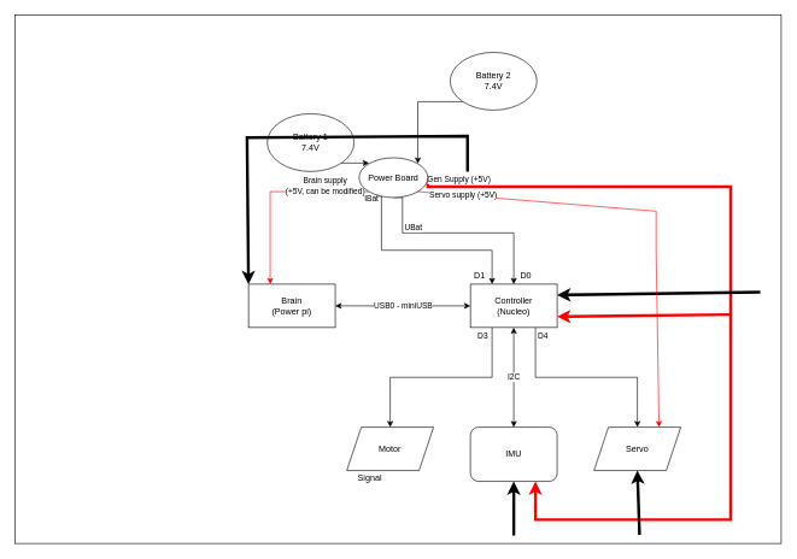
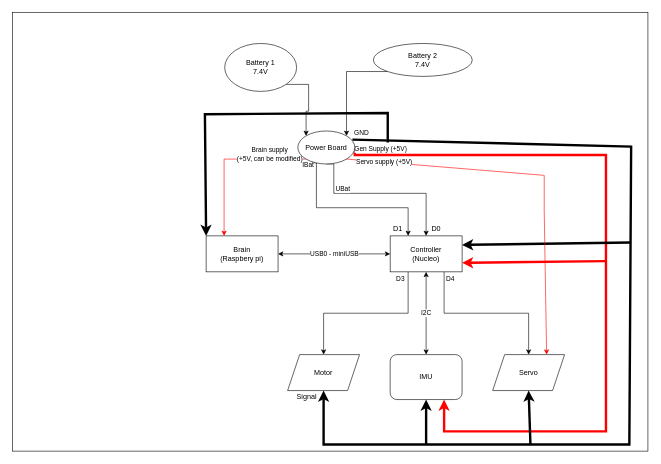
- <mxCell id="20" value="&lt;div&gt;Battery 2&lt;/div&gt;&lt;div&gt;7.4V&lt;br&gt;&lt;/div&gt;" style="ellipse;whiteSpace=wrap;html=1;" vertex="1" parent="1"><mxGeometry x="622" y="72" width="120" height="80" as="geometry" /></mxCell>
+ <mxCell id="20" value="&lt;div&gt;Battery 2&lt;/div&gt;&lt;div&gt;7.4V&lt;br&gt;&lt;/div&gt;" style="ellipse;whiteSpace=wrap;html=1;" vertex="1" parent="1"><mxGeometry x="622" y="72" width="165" height="55" as="geometry" /></mxCell>
- <mxCell id="18" value="&lt;div&gt;Battery 1&lt;/div&gt;&lt;div&gt;7.4V&lt;br&gt;&lt;/div&gt;" style="ellipse;whiteSpace=wrap;html=1;" vertex="1" parent="1"><mxGeometry x="369" y="157" width="120" height="80" as="geometry" /></mxCell>
+ <mxCell id="18" value="&lt;div&gt;Battery 1&lt;/div&gt;&lt;div&gt;7.4V&lt;br&gt;&lt;/div&gt;" style="ellipse;whiteSpace=wrap;html=1;" vertex="1" parent="1"><mxGeometry x="374" y="72" width="120" height="80" as="geometry" /></mxCell>
- <mxCell id="3" value="&lt;div&gt;Brain&lt;/div&gt;&lt;div&gt;(Power pi)&lt;br&gt;&lt;/div&gt;" style="rounded=0;whiteSpace=wrap;html=1;" vertex="1" parent="1"><mxGeometry x="343" y="393" width="120" height="60" as="geometry" /></mxCell>
+ <mxCell id="3" value="&lt;div&gt;Brain&lt;/div&gt;&lt;div&gt;(Raspbery pi)&lt;br&gt;&lt;/div&gt;" style="rounded=0;whiteSpace=wrap;html=1;" vertex="1" parent="1"><mxGeometry x="343" y="393" width="120" height="60" as="geometry" /></mxCell>
+ <mxCell id="21" value="GND" style="endArrow=classic;html=1;rounded=0;strokeColor=#000000;strokeWidth=4;jumpSize=21;exitX=0.958;exitY=0.263;exitDx=0;exitDy=0;exitPerimeter=0;entryX=0.5;entryY=1;entryDx=0;entryDy=0;" edge="1" parent="1" source="16" target="10"><mxGeometry x="-0.981" y="12" width="50" height="50" relative="1" as="geometry"><mxPoint x="584" y="456" as="sourcePoint" /><mxPoint x="634" y="406" as="targetPoint" /><Array as="points"><mxPoint x="1052" y="244" /><mxPoint x="1049" y="741" /><mxPoint x="539" y="741" /></Array><mxPoint as="offset" /></mxGeometry></mxCell>
